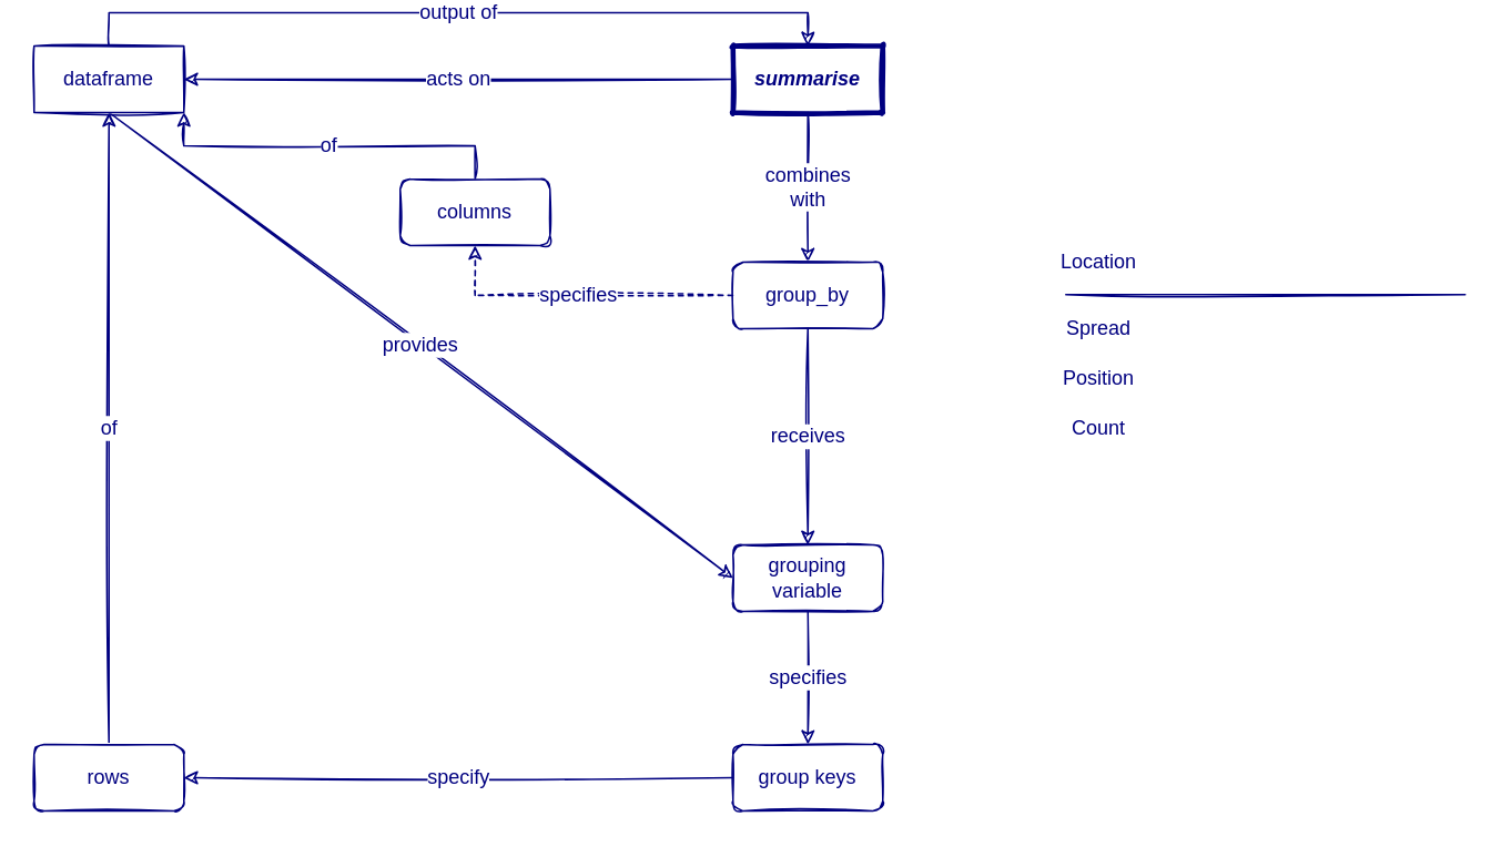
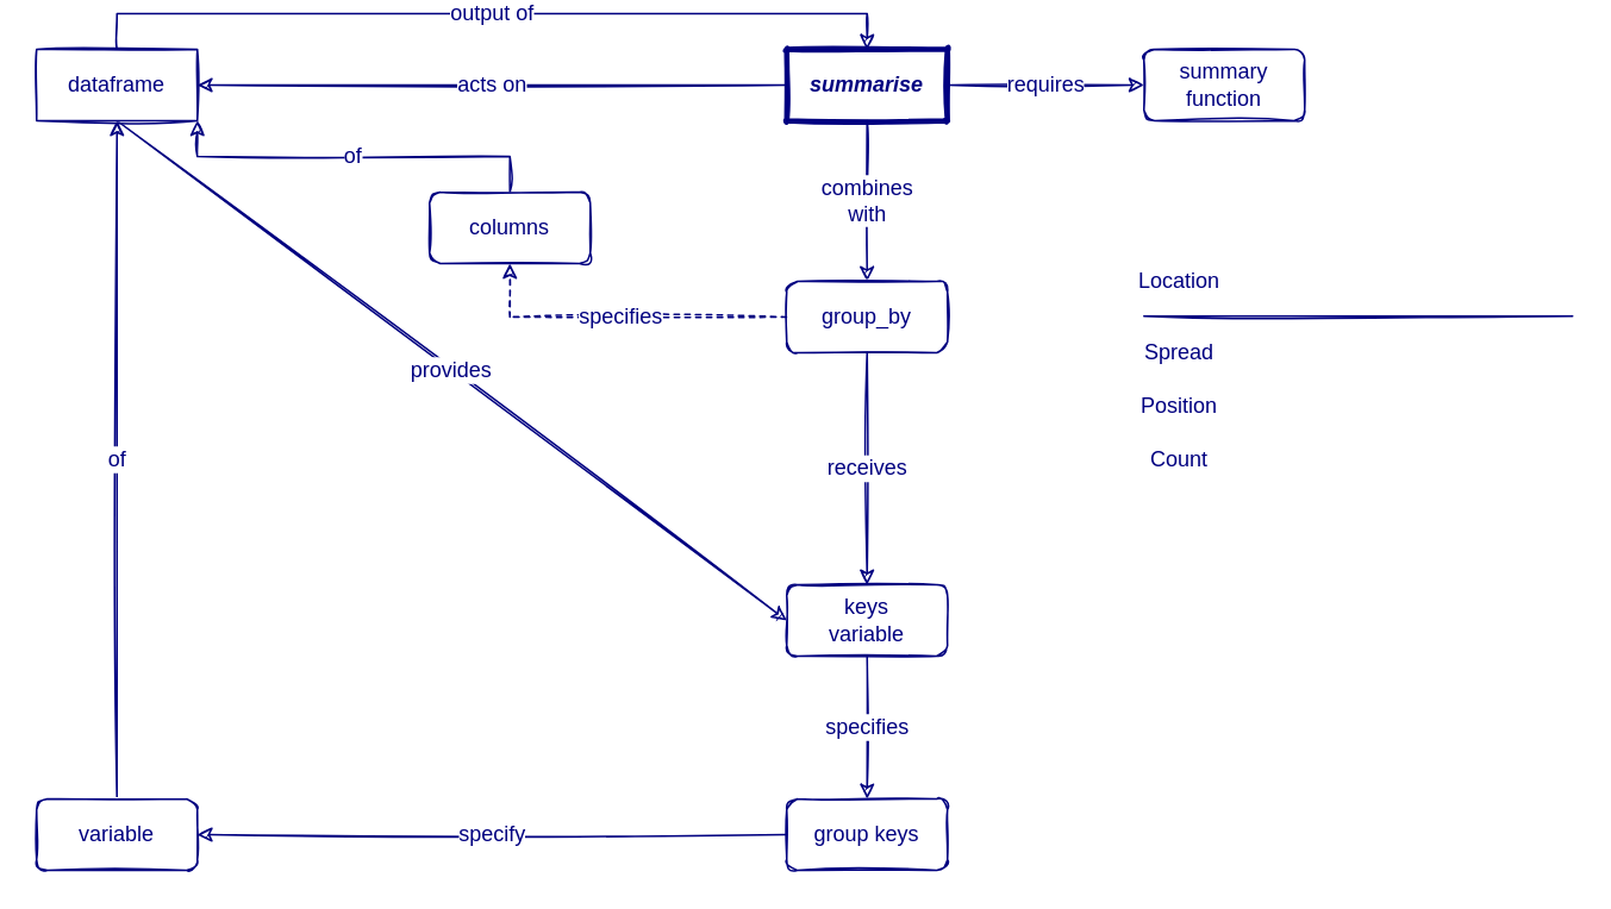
+ <mxCell id="4" value="requires" style="edgeStyle=orthogonalEdgeStyle;rounded=0;sketch=1;orthogonalLoop=1;jettySize=auto;html=1;exitX=1;exitY=0.5;exitDx=0;exitDy=0;endArrow=classic;endFill=1;strokeColor=#000080;fontFamily=Helvetica;fontSize=12;fontColor=#000080;" edge="1" parent="1" source="5" target="10"><mxGeometry relative="1" as="geometry" /></mxCell>
+ <mxCell id="10" value="summary function" style="whiteSpace=wrap;html=1;rounded=1;fontColor=#000080;fontStyle=0;strokeColor=#000080;strokeWidth=1;sketch=1;fontSize=12;" parent="1" vertex="1"><mxGeometry x="640" y="20" width="90" height="40" as="geometry" /></mxCell>
- <mxCell id="15" value="&lt;div&gt;grouping&lt;/div&gt;&lt;div&gt;variable&lt;br&gt;&lt;/div&gt;" style="whiteSpace=wrap;html=1;rounded=1;fontColor=#000080;strokeColor=#000080;strokeWidth=1;sketch=1;" vertex="1" parent="1"><mxGeometry x="440" y="320" width="90" height="40" as="geometry" /></mxCell>
+ <mxCell id="15" value="&lt;div&gt;keys&lt;/div&gt;&lt;div&gt;variable&lt;br&gt;&lt;/div&gt;" style="whiteSpace=wrap;html=1;rounded=1;fontColor=#000080;strokeColor=#000080;strokeWidth=1;sketch=1;" vertex="1" parent="1"><mxGeometry x="440" y="320" width="90" height="40" as="geometry" /></mxCell>
- <mxCell id="17" value="rows" style="rounded=1;whiteSpace=wrap;html=1;sketch=1;strokeColor=#000080;strokeWidth=1;fontSize=12;fontColor=#000080;" vertex="1" parent="1"><mxGeometry x="20" y="440" width="90" height="40" as="geometry" /></mxCell>
+ <mxCell id="17" value="variable" style="rounded=1;whiteSpace=wrap;html=1;sketch=1;strokeColor=#000080;strokeWidth=1;fontSize=12;fontColor=#000080;" vertex="1" parent="1"><mxGeometry x="20" y="440" width="90" height="40" as="geometry" /></mxCell>
